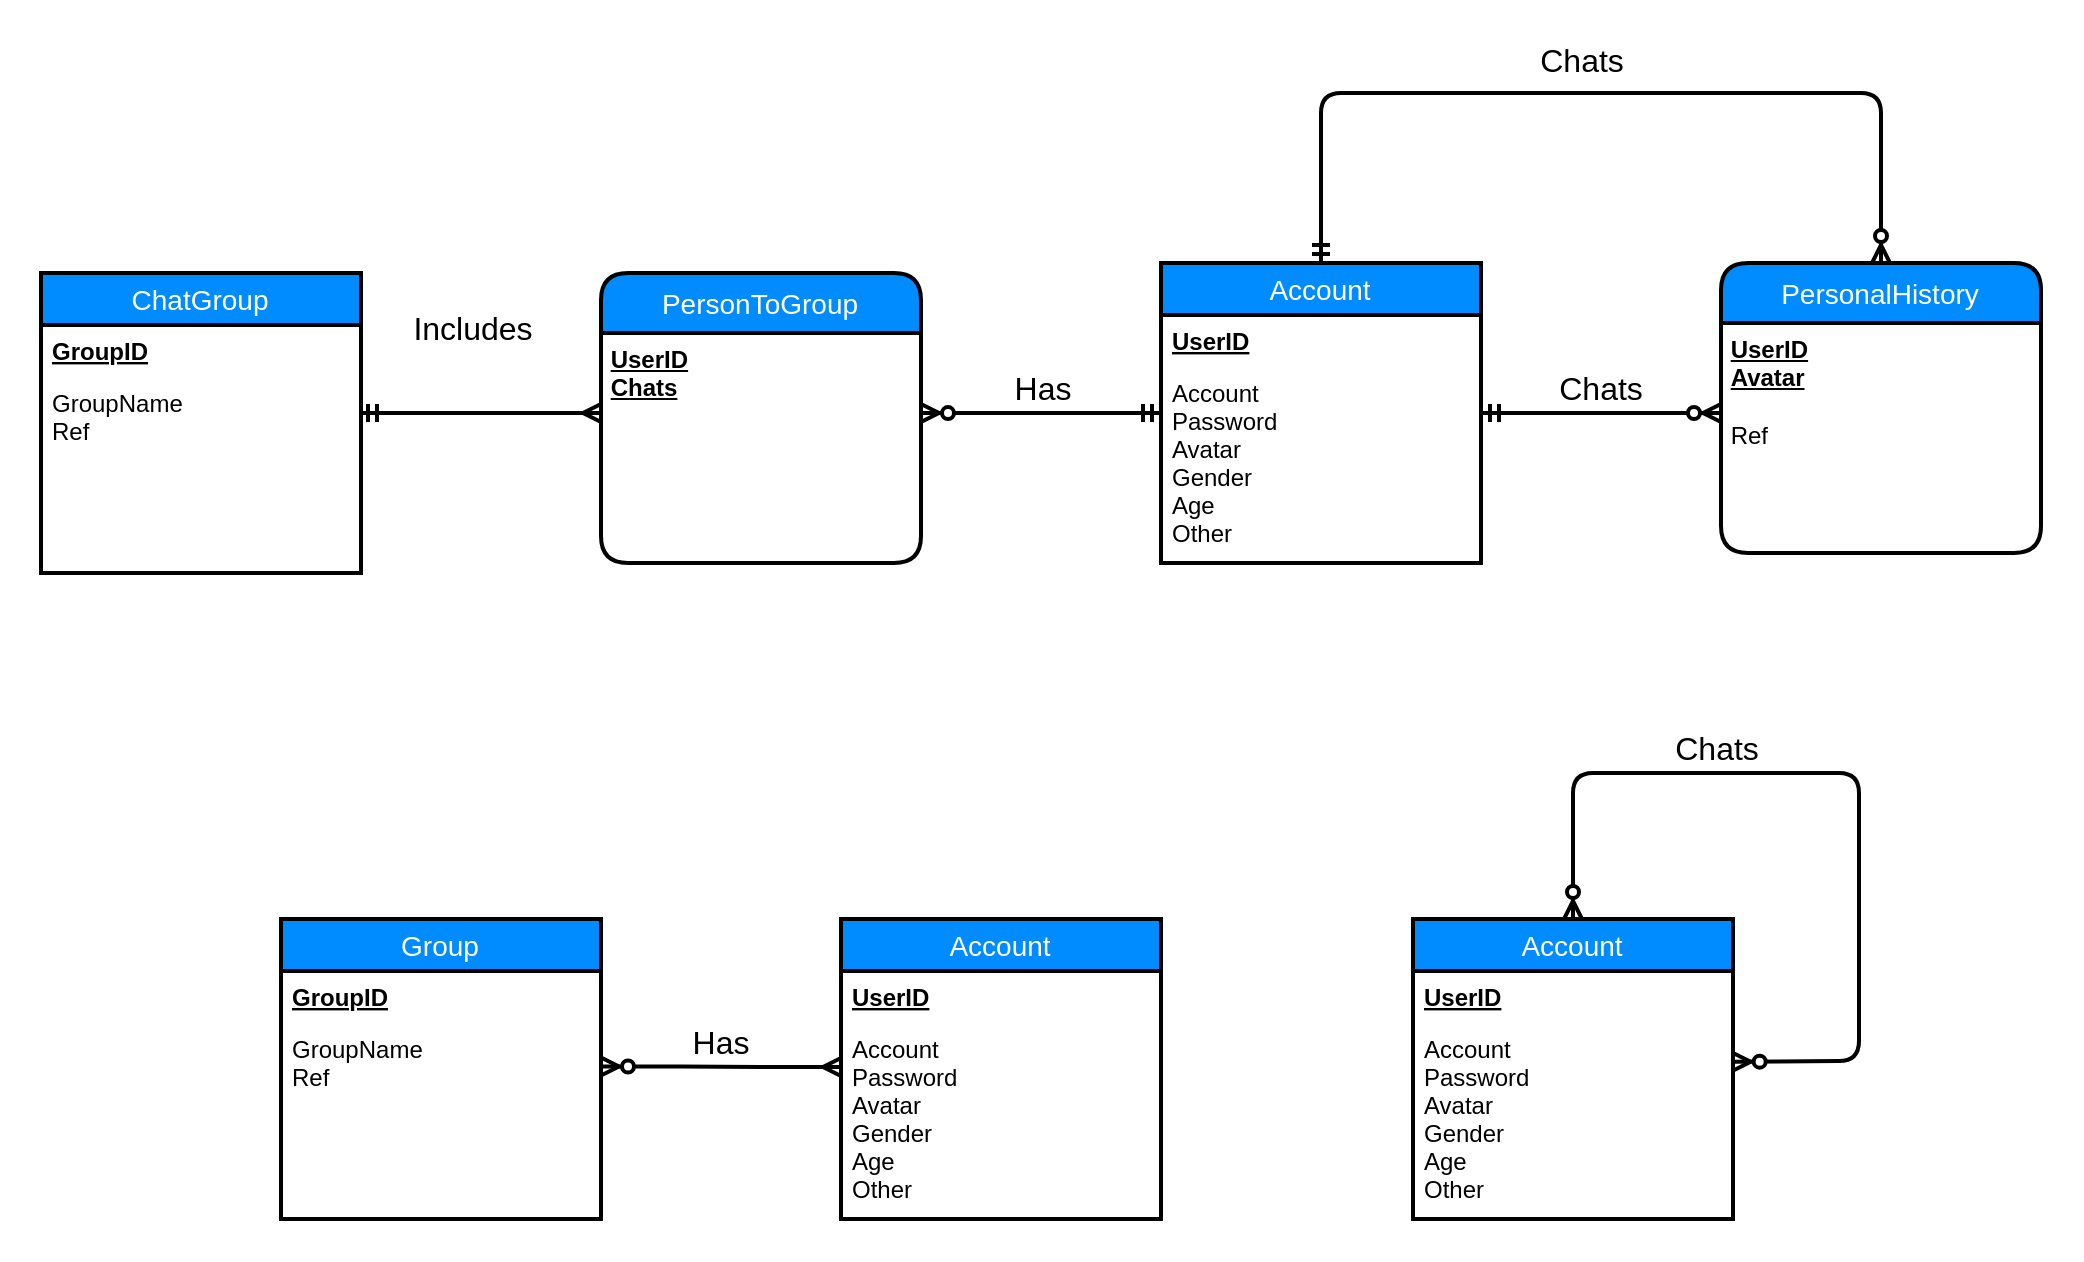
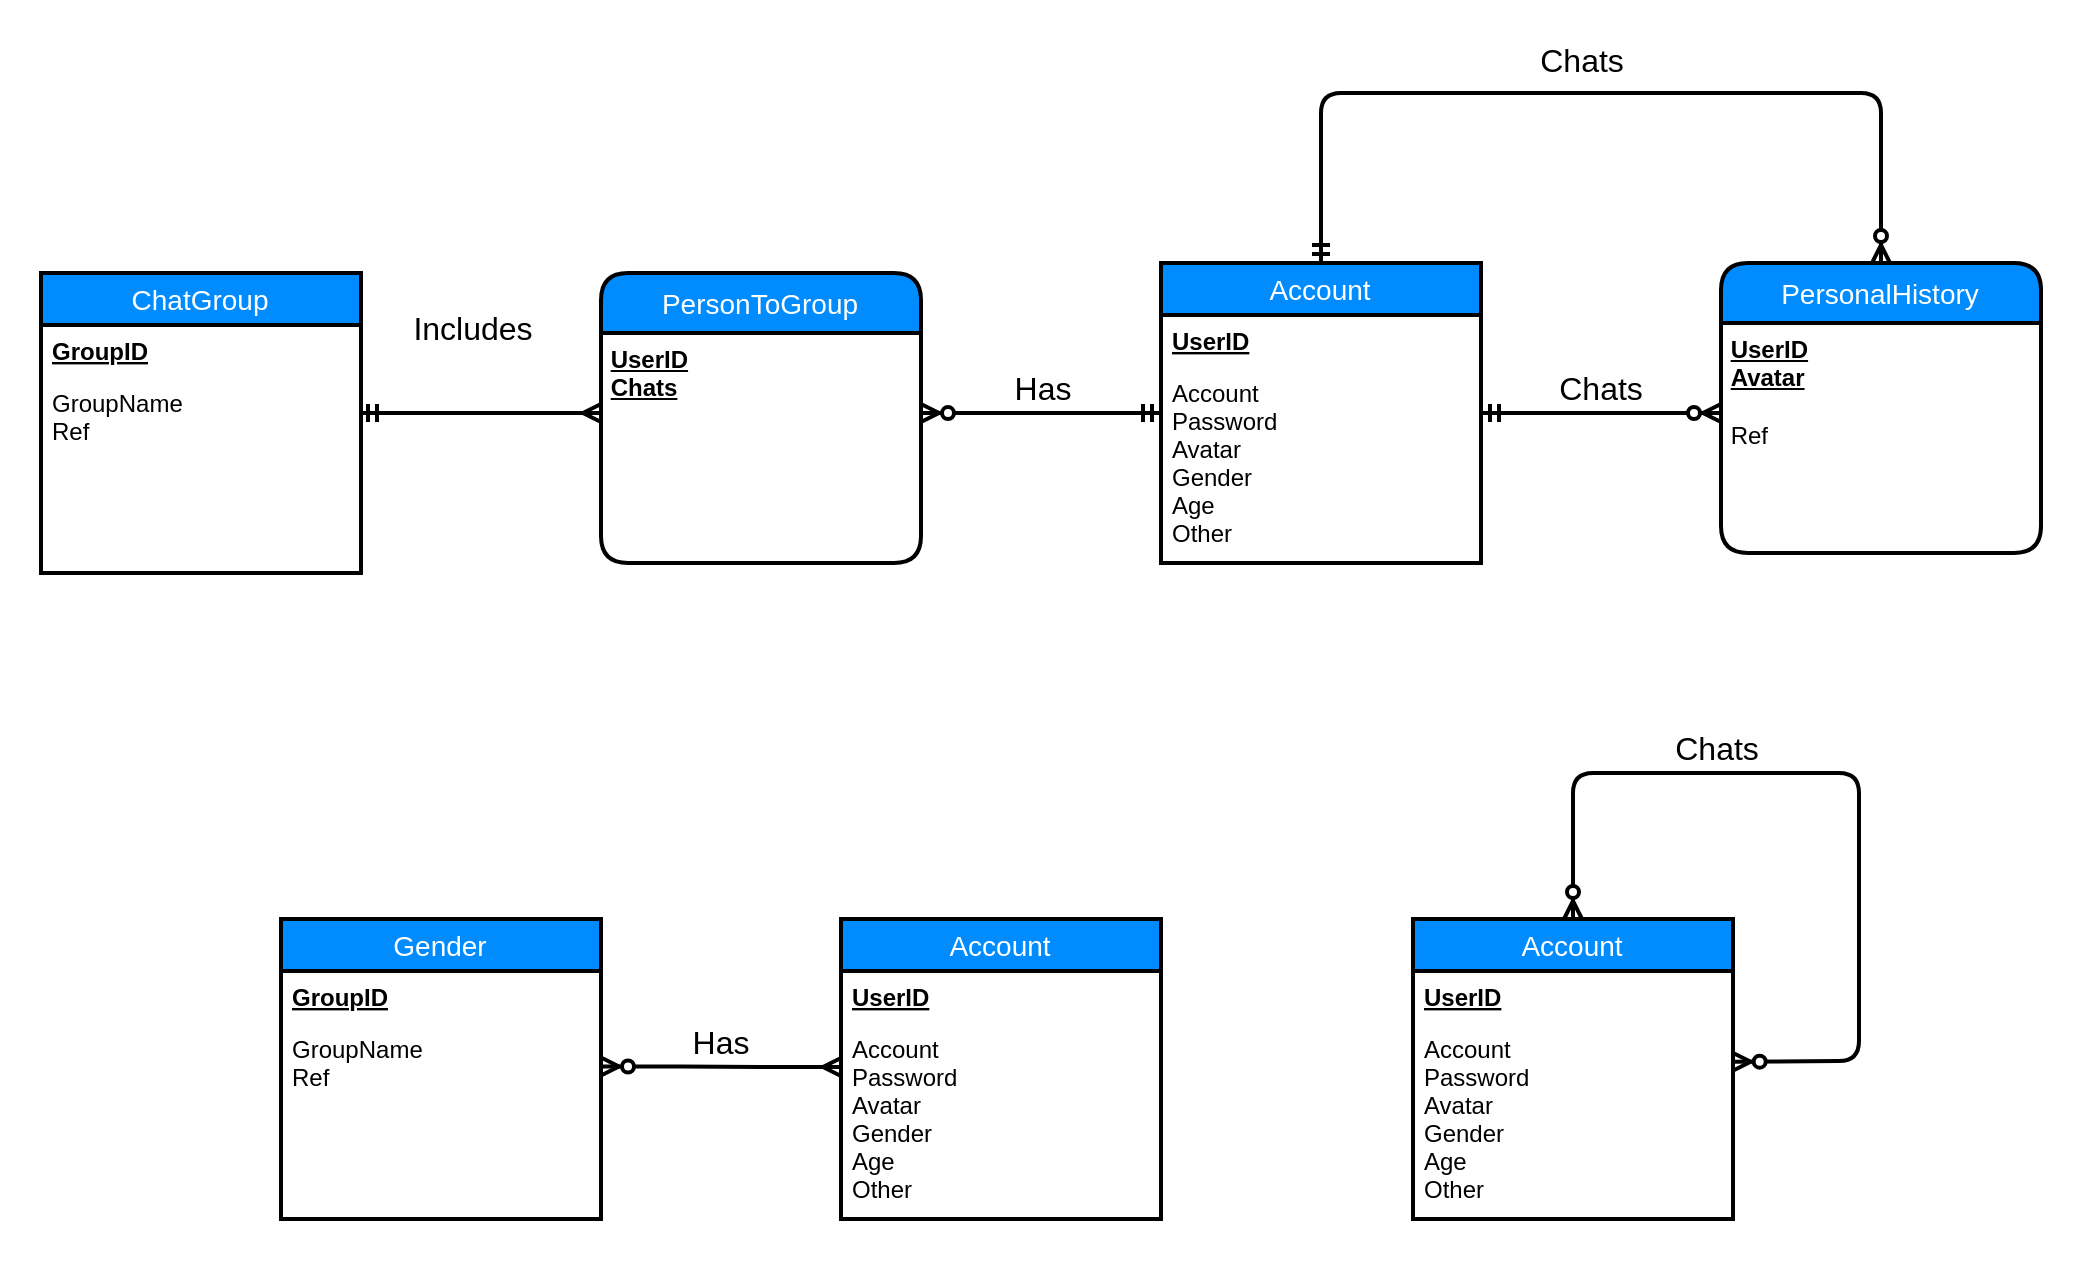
- <mxCell id="20" value="Group" style="swimlane;fontStyle=0;childLayout=stackLayout;horizontal=1;startSize=26;fillColor=#008CFF;horizontalStack=0;resizeParent=1;resizeParentMax=0;resizeLast=0;collapsible=1;marginBottom=0;swimlaneFillColor=#ffffff;align=center;fontSize=14;strokeColor=#000000;fontColor=#FFFFFF;strokeWidth=2;" parent="1" vertex="1"><mxGeometry x="140" y="459" width="160" height="150" as="geometry" /></mxCell>
+ <mxCell id="20" value="Gender" style="swimlane;fontStyle=0;childLayout=stackLayout;horizontal=1;startSize=26;fillColor=#008CFF;horizontalStack=0;resizeParent=1;resizeParentMax=0;resizeLast=0;collapsible=1;marginBottom=0;swimlaneFillColor=#ffffff;align=center;fontSize=14;strokeColor=#000000;fontColor=#FFFFFF;strokeWidth=2;" parent="1" vertex="1"><mxGeometry x="140" y="459" width="160" height="150" as="geometry" /></mxCell>
